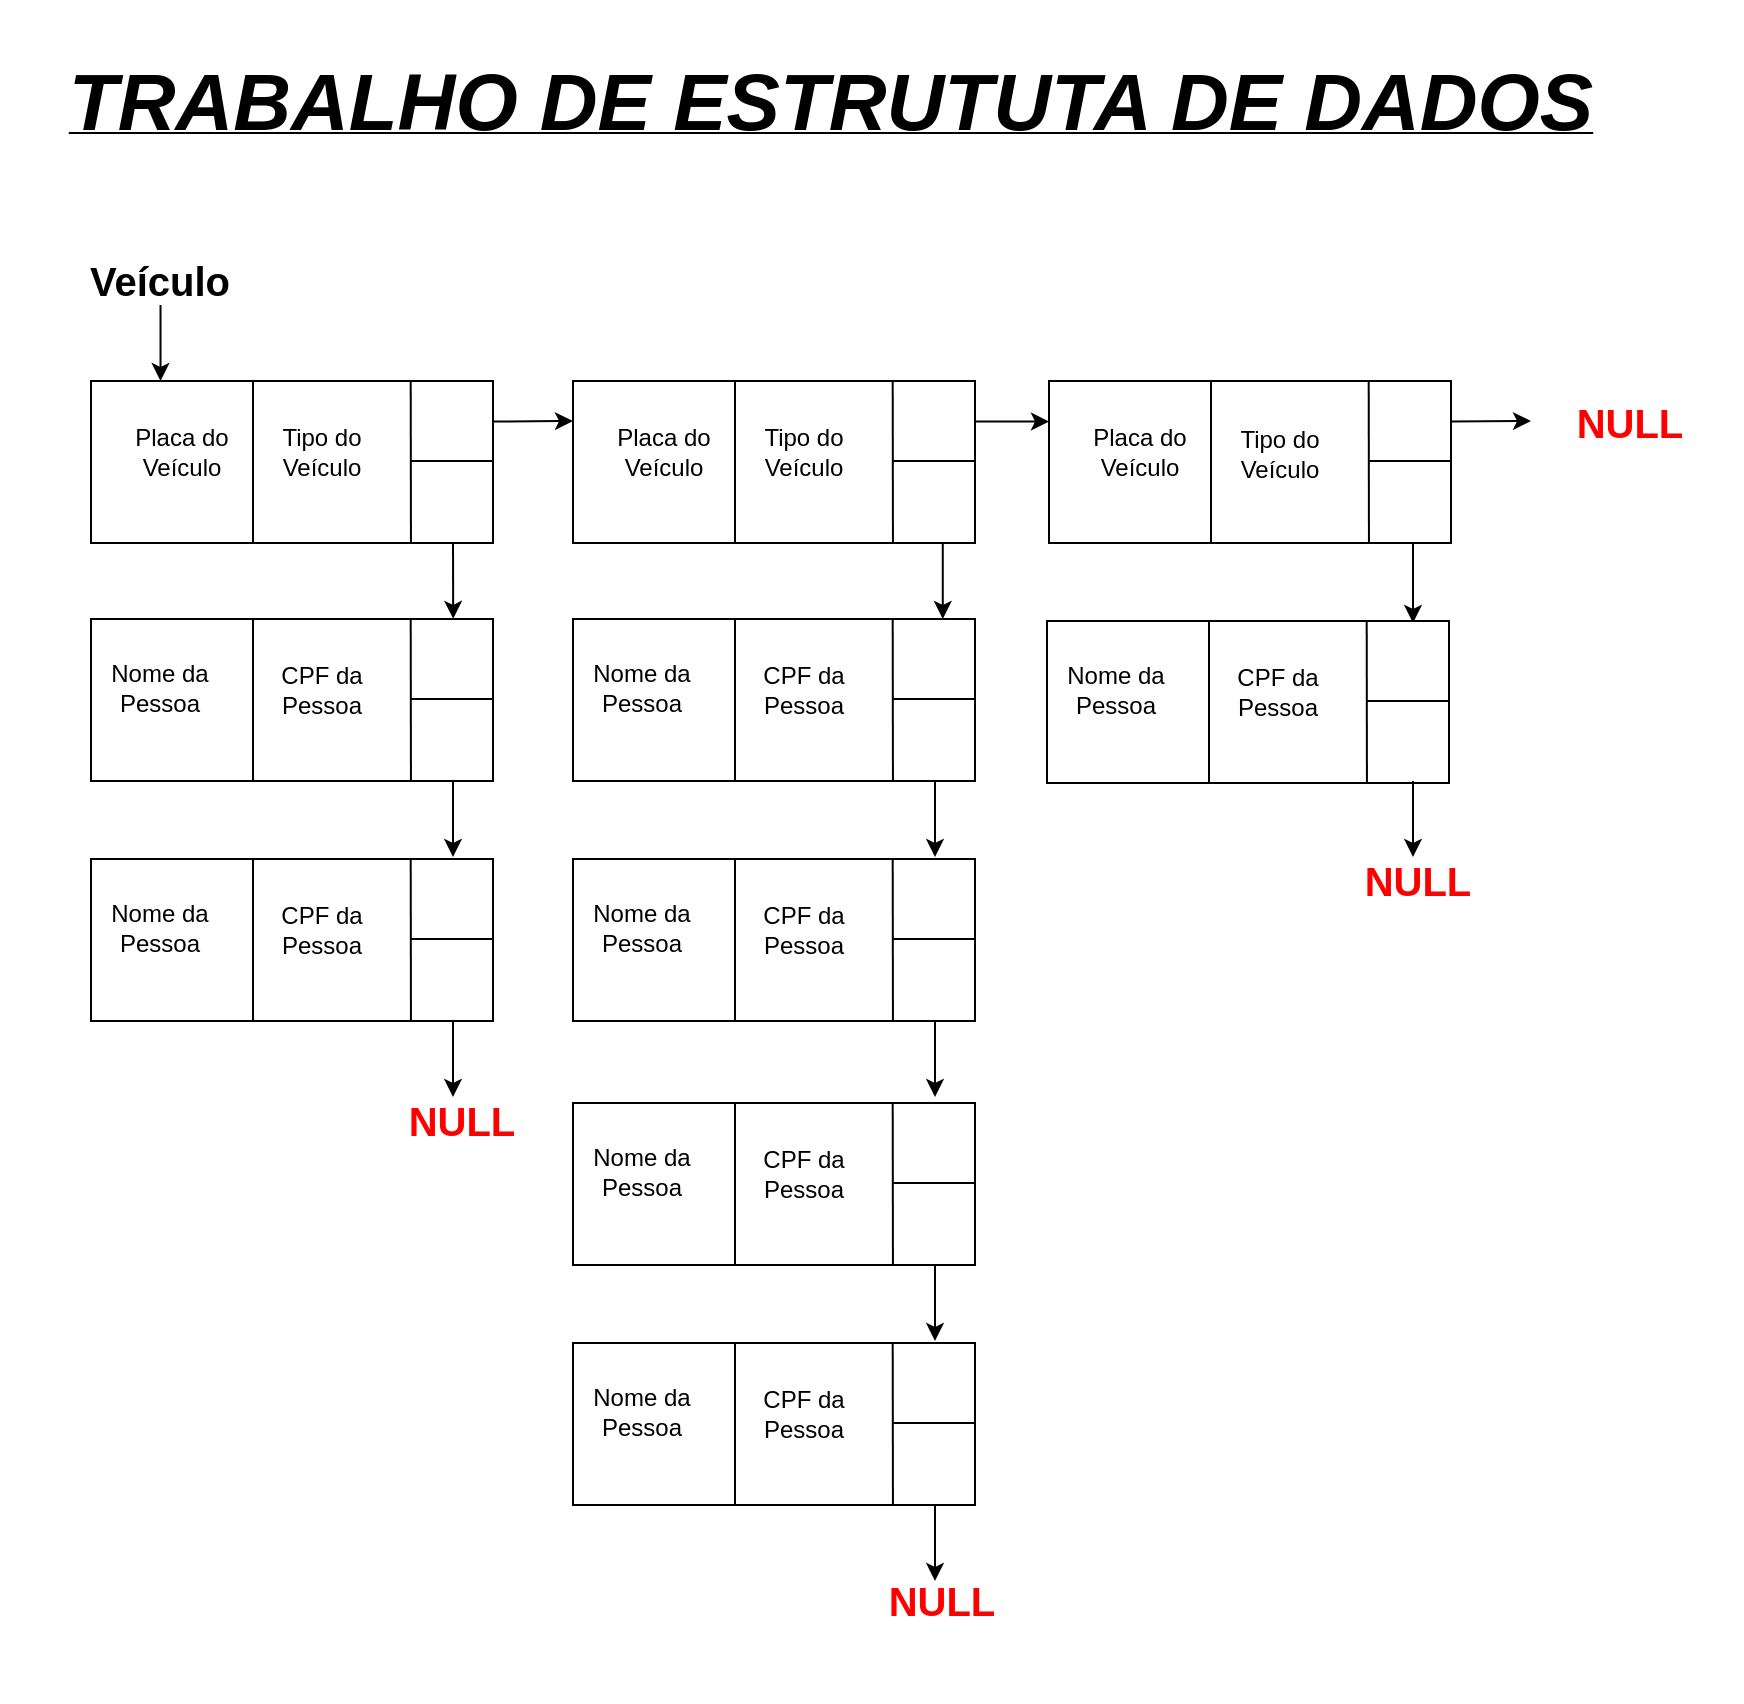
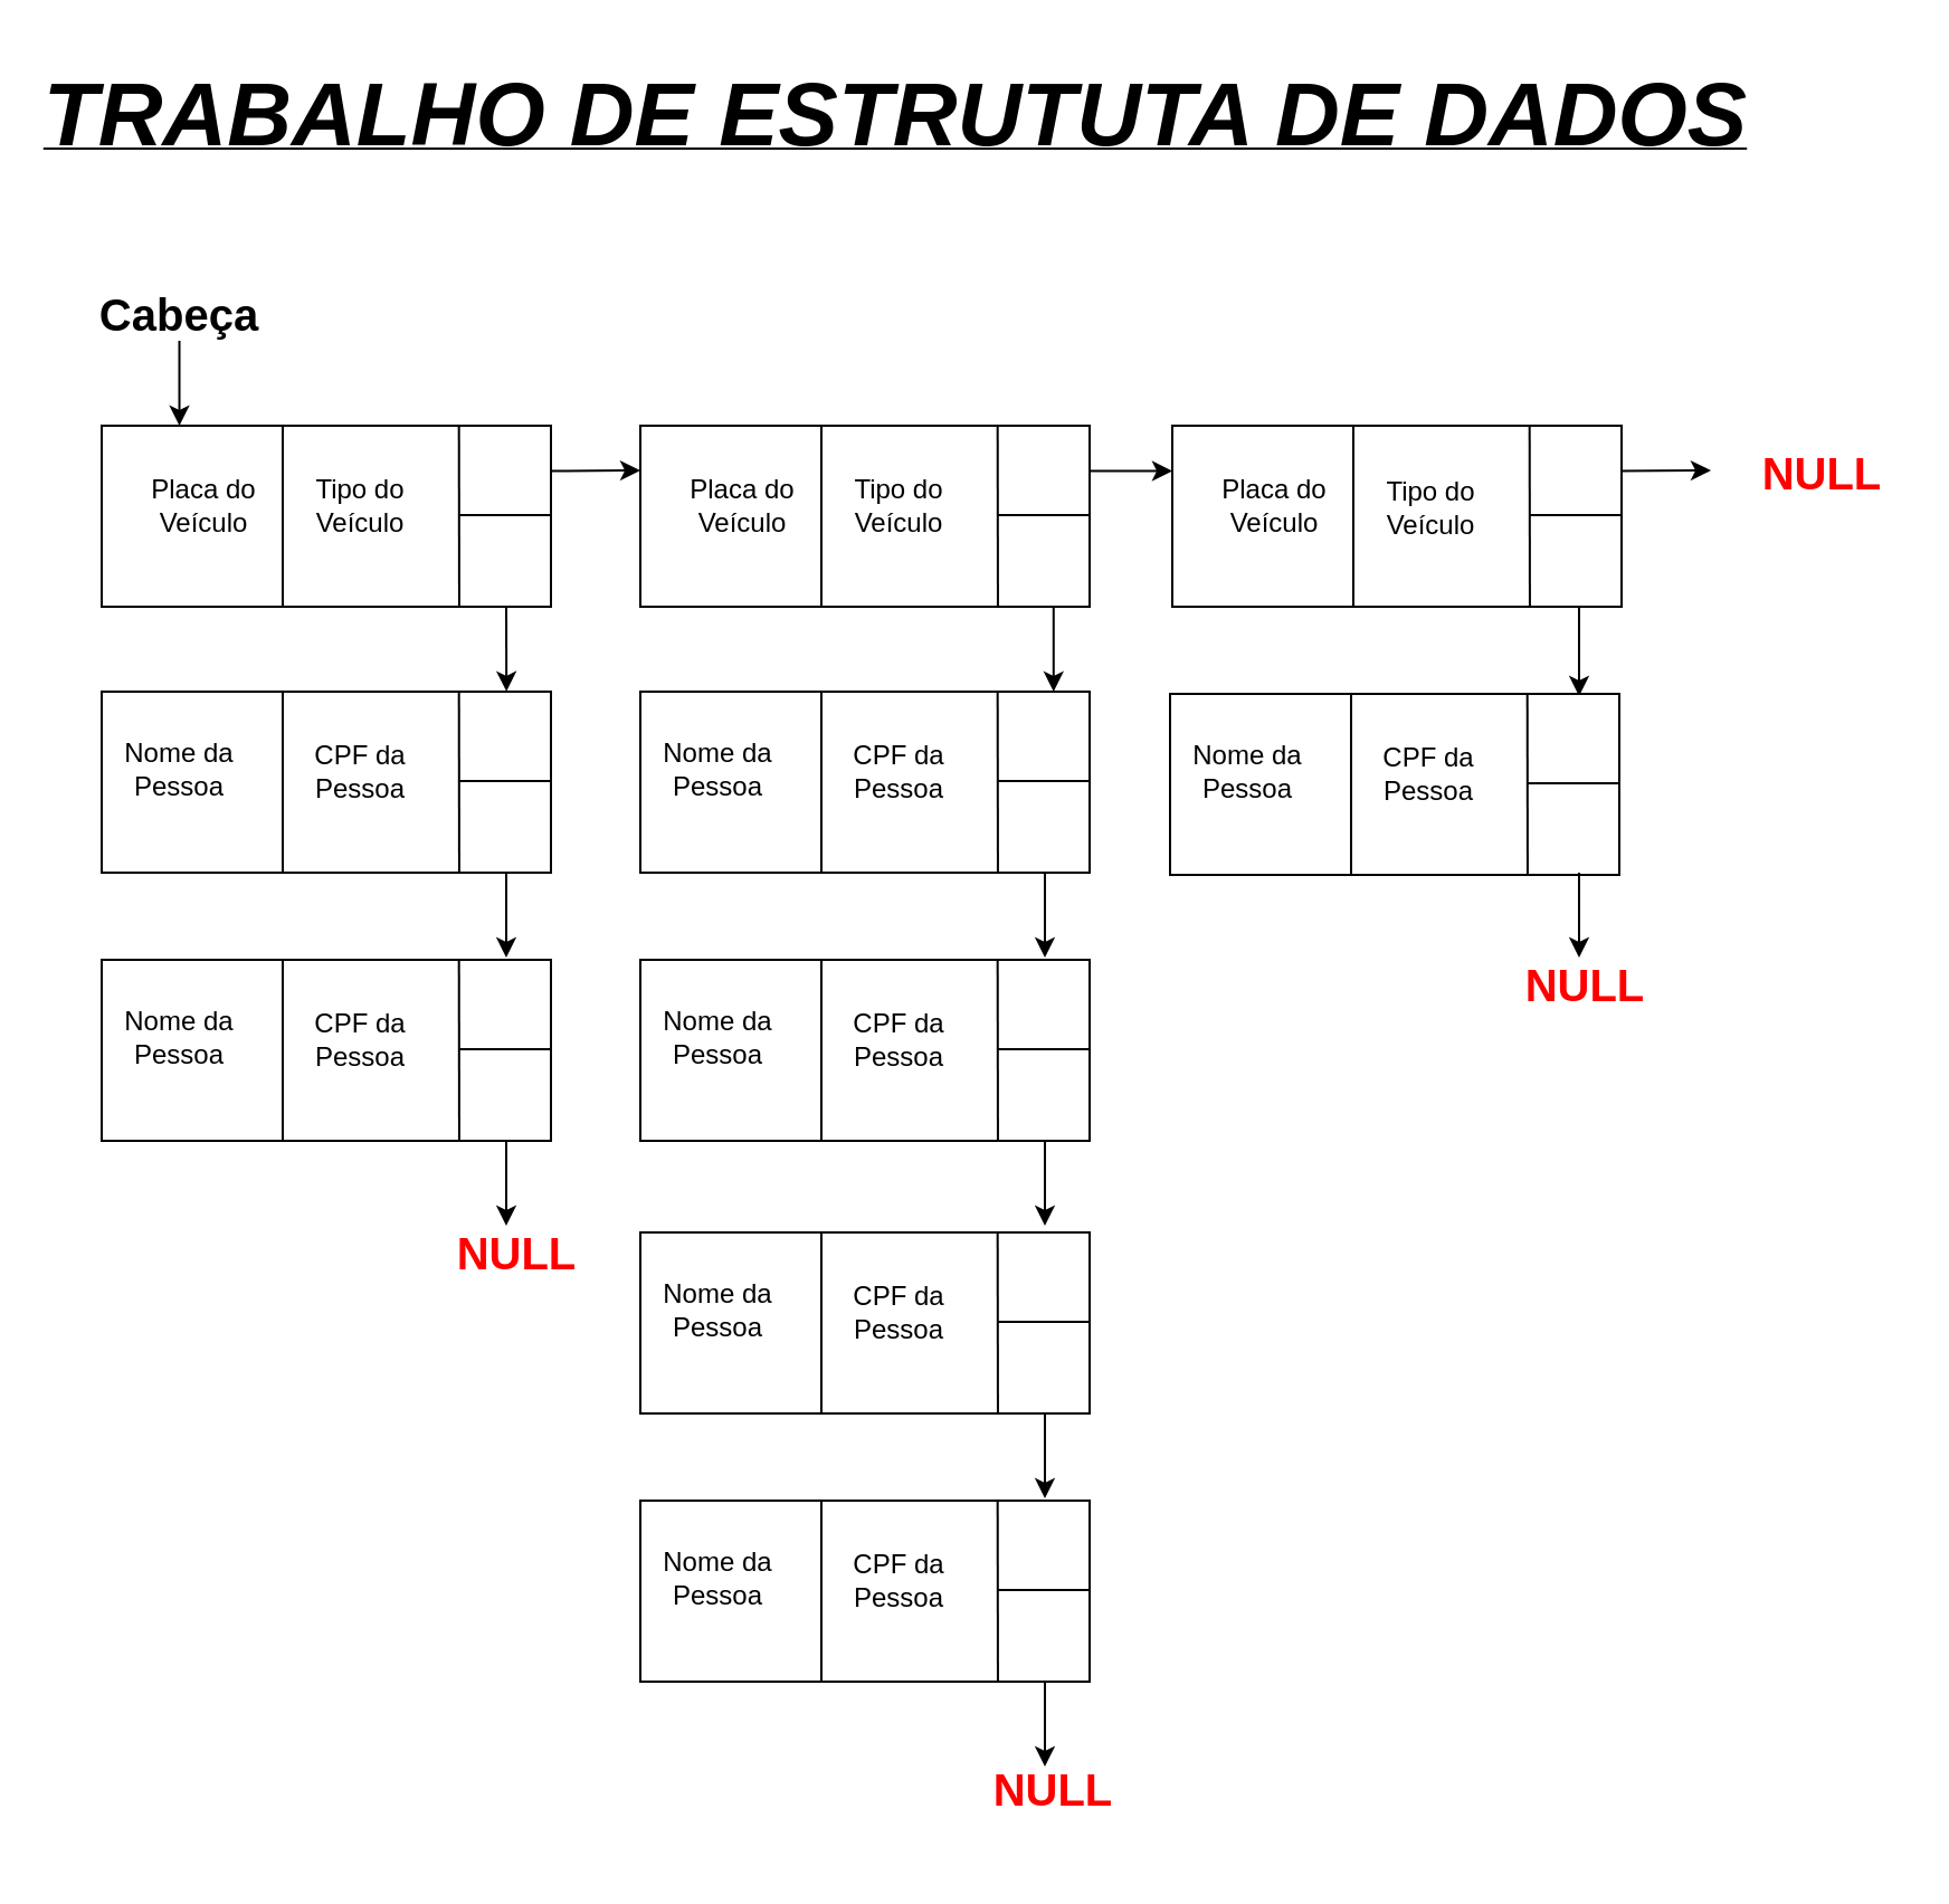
- <mxCell id="81" value="&lt;b&gt;&lt;i&gt;&lt;u&gt;&lt;font style=&quot;font-size: 40px;&quot;&gt;TRABALHO DE ESTRUTUTA DE DADOS&lt;/font&gt;&lt;/u&gt;&lt;/i&gt;&lt;/b&gt;" style="text;html=1;align=center;verticalAlign=middle;resizable=0;points=[];autosize=1;strokeColor=none;fillColor=none;" vertex="1" parent="1"><mxGeometry x="20" y="20" width="790" height="60" as="geometry" /></mxCell>
+ <mxCell id="81" value="&lt;b&gt;&lt;i&gt;&lt;u&gt;&lt;font style=&quot;font-size: 40px;&quot;&gt;TRABALHO DE ESTRUTUTA DE DADOS&lt;/font&gt;&lt;/u&gt;&lt;/i&gt;&lt;/b&gt;" style="text;html=1;align=center;verticalAlign=middle;resizable=0;points=[];autosize=1;strokeColor=none;fillColor=none;" vertex="1" parent="1"><mxGeometry x="5" y="20" width="790" height="60" as="geometry" /></mxCell>
- <mxCell id="8" value="&lt;font size=&quot;1&quot; style=&quot;&quot;&gt;&lt;b style=&quot;font-size: 20px;&quot;&gt;Veículo&lt;/b&gt;&lt;/font&gt;" style="text;html=1;align=center;verticalAlign=middle;whiteSpace=wrap;rounded=0;" parent="1" vertex="1"><mxGeometry x="35" y="110" width="90" height="60" as="geometry" /></mxCell>
+ <mxCell id="8" value="&lt;font size=&quot;1&quot; style=&quot;&quot;&gt;&lt;b style=&quot;font-size: 20px;&quot;&gt;Cabeça&lt;/b&gt;&lt;/font&gt;" style="text;html=1;align=center;verticalAlign=middle;whiteSpace=wrap;rounded=0;" parent="1" vertex="1"><mxGeometry x="35" y="110" width="90" height="60" as="geometry" /></mxCell>
